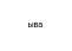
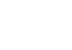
- <mxCell id="2" value="ыва&lt;br&gt;" style="text;strokeColor=none;align=center;fillColor=none;html=1;verticalAlign=middle;whiteSpace=wrap;rounded=0;" vertex="1" parent="1"><mxGeometry x="20" y="20" width="60" height="30" as="geometry" /></mxCell>
